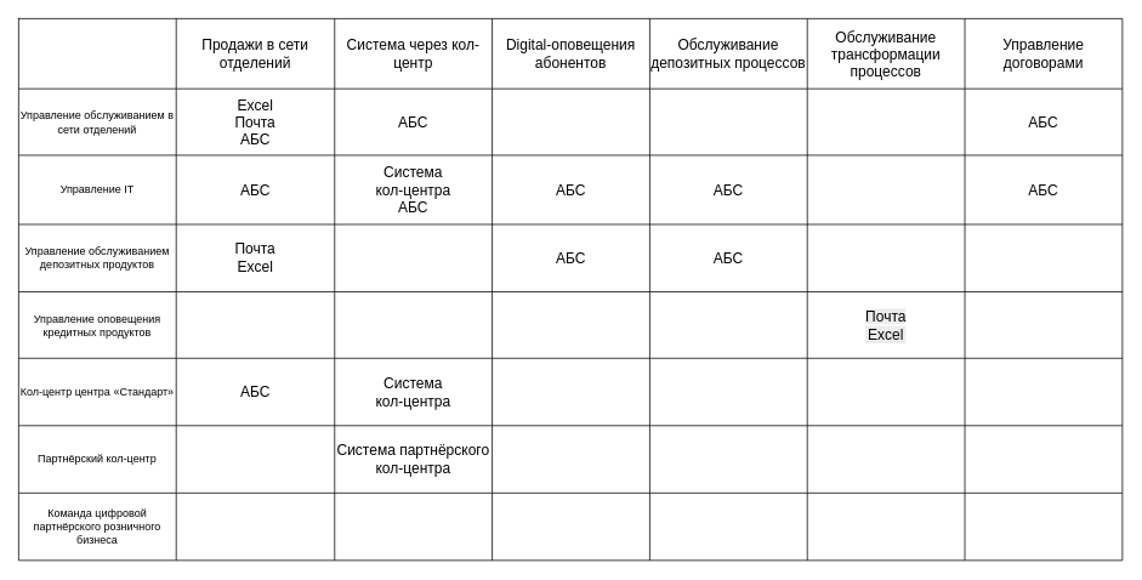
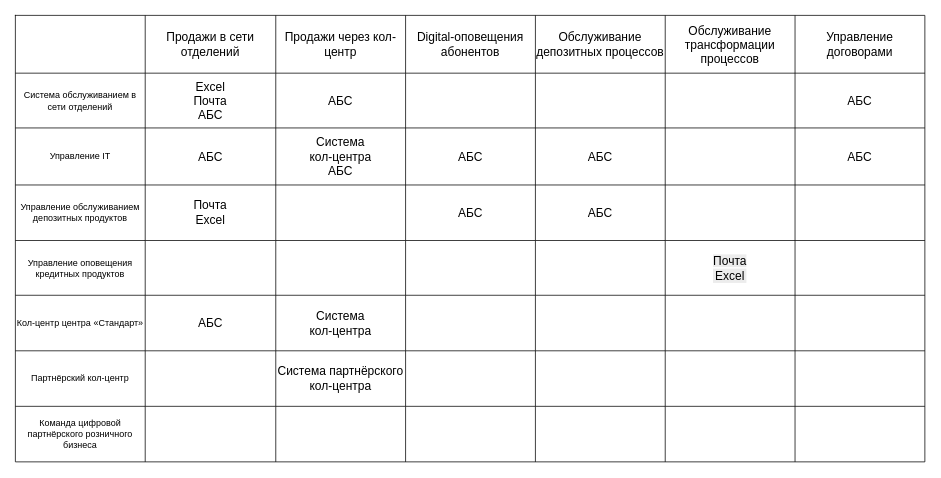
- <mxCell id="6" value="Система через кол-центр" style="shape=partialRectangle;html=1;whiteSpace=wrap;connectable=0;strokeColor=inherit;overflow=hidden;fillColor=none;top=0;left=0;bottom=0;right=0;pointerEvents=1;fontSize=16;" parent="3" vertex="1"><mxGeometry x="347" width="173" height="77" as="geometry"><mxRectangle width="173" height="77" as="alternateBounds" /></mxGeometry></mxCell>
+ <mxCell id="6" value="Продажи через кол-центр" style="shape=partialRectangle;html=1;whiteSpace=wrap;connectable=0;strokeColor=inherit;overflow=hidden;fillColor=none;top=0;left=0;bottom=0;right=0;pointerEvents=1;fontSize=16;" parent="3" vertex="1"><mxGeometry x="347" width="173" height="77" as="geometry"><mxRectangle width="173" height="77" as="alternateBounds" /></mxGeometry></mxCell>
- <mxCell id="12" value="Управление обслуживанием в сети отделений" style="shape=partialRectangle;html=1;whiteSpace=wrap;connectable=0;strokeColor=inherit;overflow=hidden;fillColor=none;top=0;left=0;bottom=0;right=0;pointerEvents=1;" parent="11" vertex="1"><mxGeometry width="173" height="73" as="geometry"><mxRectangle width="173" height="73" as="alternateBounds" /></mxGeometry></mxCell>
+ <mxCell id="12" value="Система обслуживанием в сети отделений" style="shape=partialRectangle;html=1;whiteSpace=wrap;connectable=0;strokeColor=inherit;overflow=hidden;fillColor=none;top=0;left=0;bottom=0;right=0;pointerEvents=1;" parent="11" vertex="1"><mxGeometry width="173" height="73" as="geometry"><mxRectangle width="173" height="73" as="alternateBounds" /></mxGeometry></mxCell>
